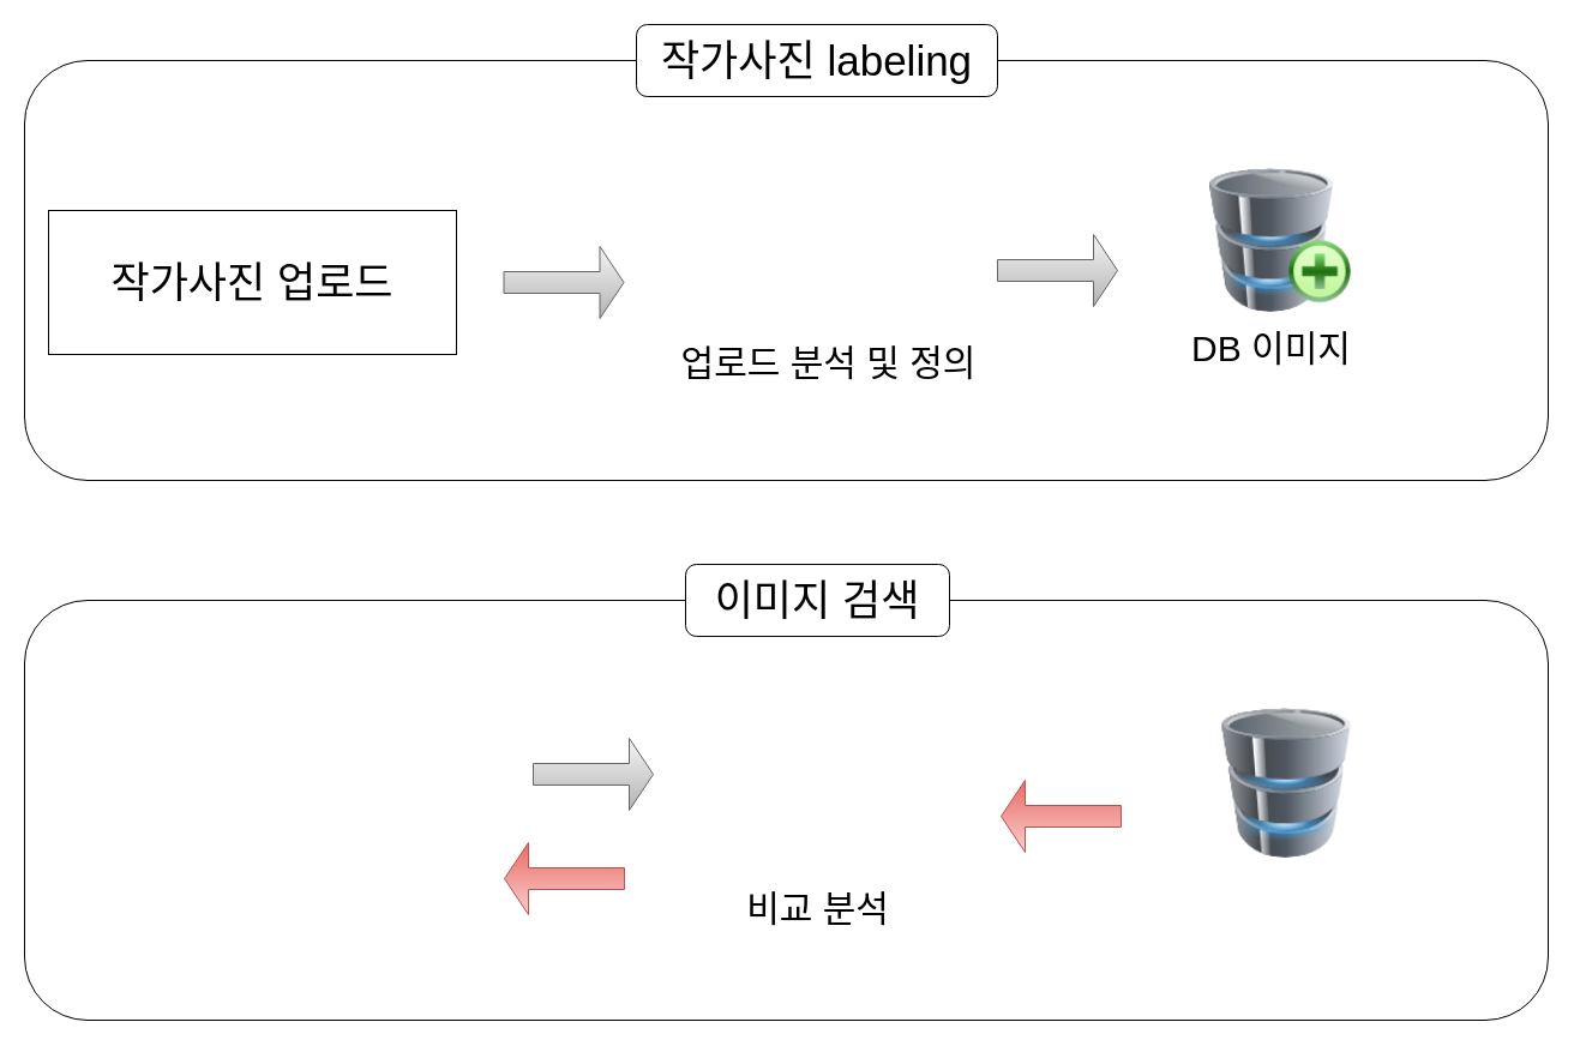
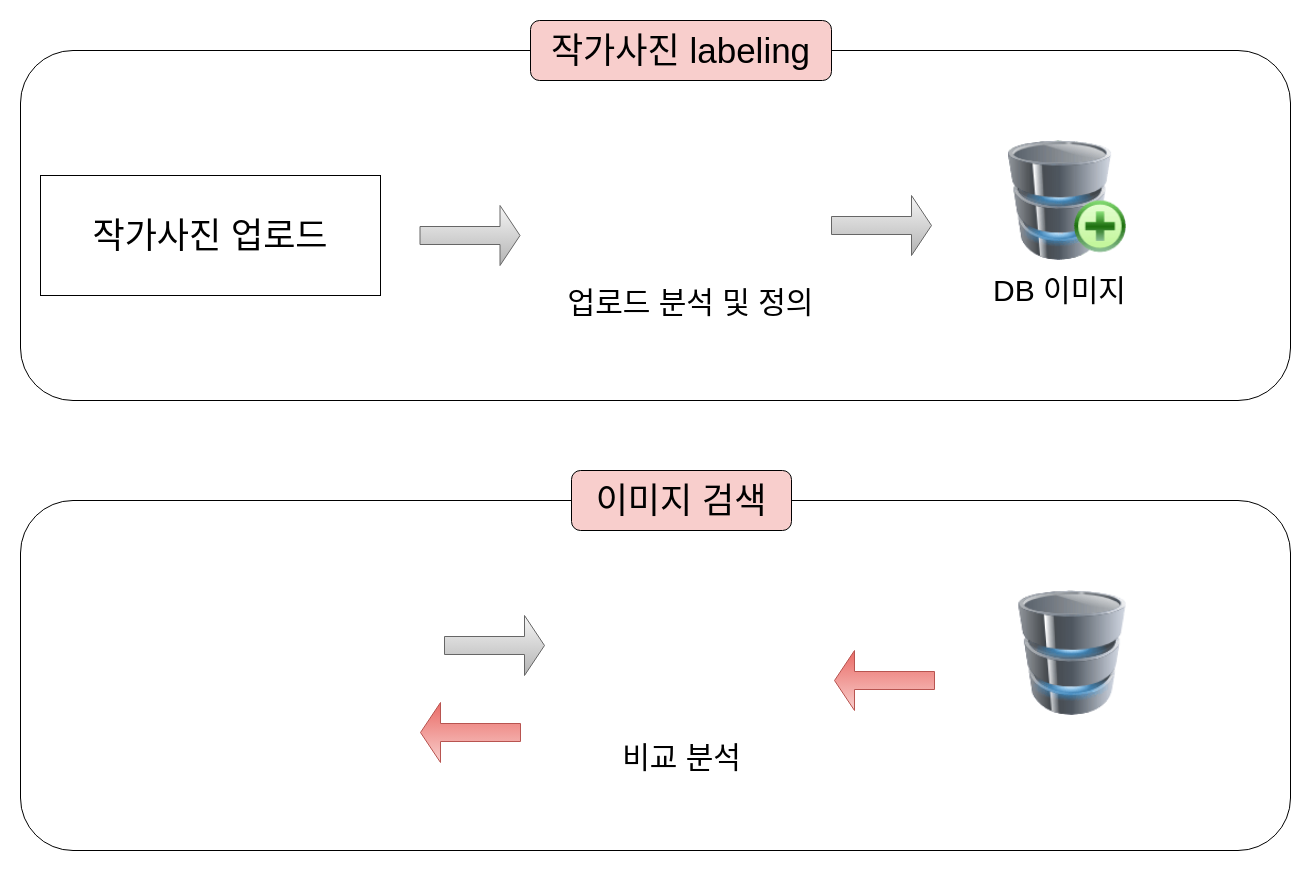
- <mxCell id="6" value="작가사진 labeling" style="rounded=1;whiteSpace=wrap;html=1;fontSize=35;" vertex="1" parent="4"><mxGeometry x="510" width="301" height="60" as="geometry" /></mxCell>
+ <mxCell id="6" value="작가사진 labeling" style="rounded=1;whiteSpace=wrap;html=1;fontSize=35;fillColor=#f8cecc;" vertex="1" parent="4"><mxGeometry x="510" width="301" height="60" as="geometry" /></mxCell>
- <mxCell id="18" value="이미지 검색" style="rounded=1;whiteSpace=wrap;html=1;fontSize=35;" vertex="1" parent="15"><mxGeometry x="551" width="220" height="60" as="geometry" /></mxCell>
+ <mxCell id="18" value="이미지 검색" style="rounded=1;whiteSpace=wrap;html=1;fontSize=35;fillColor=#f8cecc;" vertex="1" parent="15"><mxGeometry x="551" width="220" height="60" as="geometry" /></mxCell>
